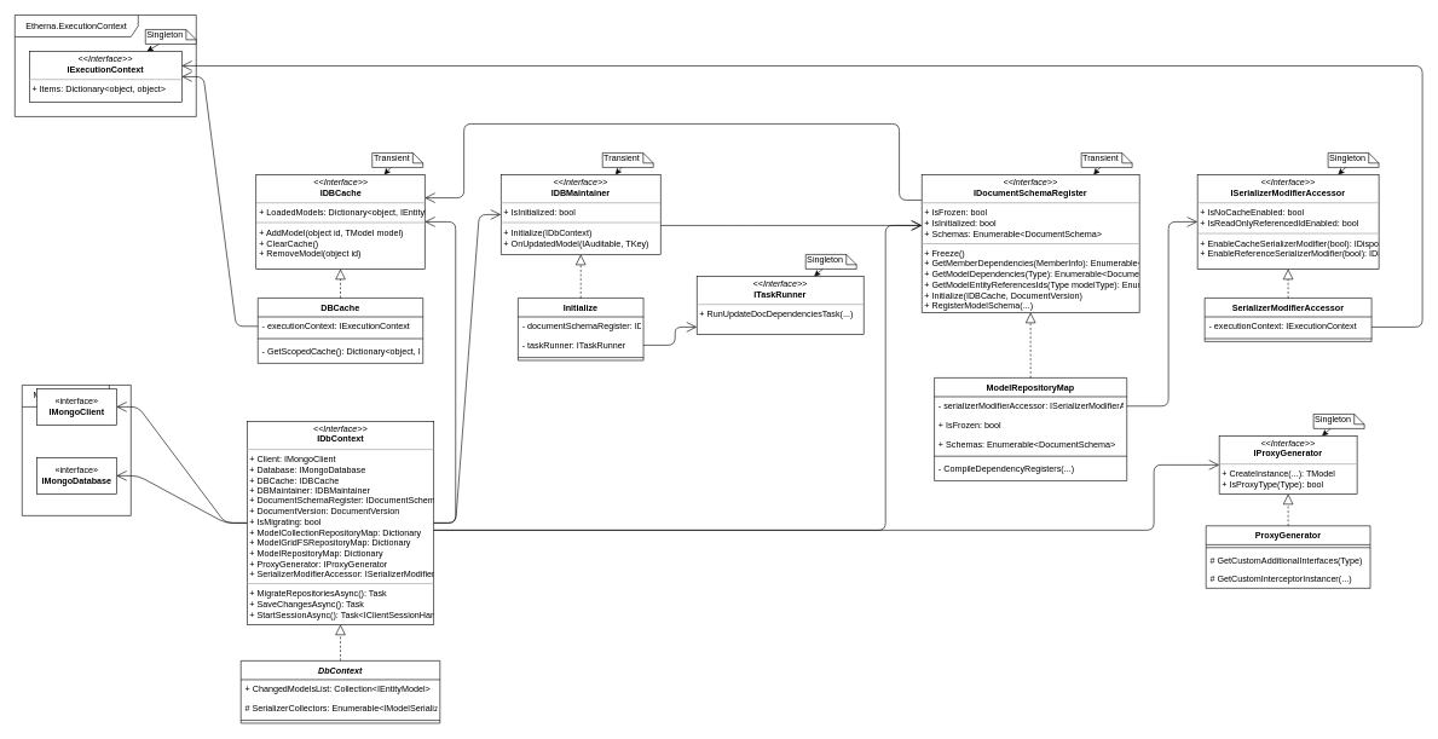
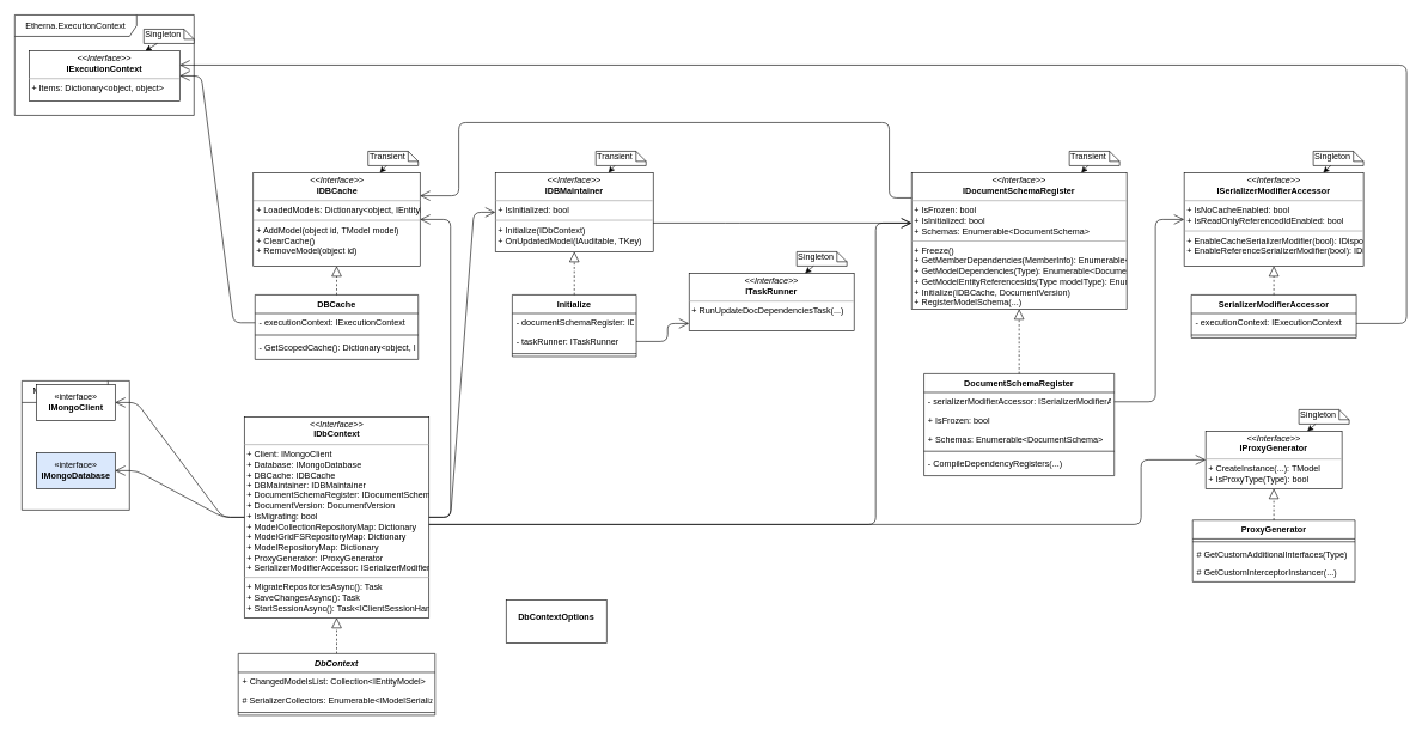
- <mxCell id="36" value="ModelRepositoryMap" style="swimlane;fontStyle=1;align=center;verticalAlign=top;childLayout=stackLayout;horizontal=1;startSize=26;horizontalStack=0;resizeParent=1;resizeParentMax=0;resizeLast=0;collapsible=1;marginBottom=0;" parent="1" vertex="1"><mxGeometry x="1287.34" y="520" width="265.31" height="142" as="geometry" /></mxCell>
+ <mxCell id="36" value="DocumentSchemaRegister" style="swimlane;fontStyle=1;align=center;verticalAlign=top;childLayout=stackLayout;horizontal=1;startSize=26;horizontalStack=0;resizeParent=1;resizeParentMax=0;resizeLast=0;collapsible=1;marginBottom=0;" parent="1" vertex="1"><mxGeometry x="1287.34" y="520" width="265.31" height="142" as="geometry" /></mxCell>
- <mxCell id="6" value="«interface»&lt;br&gt;&lt;b&gt;IMongoDatabase&lt;/b&gt;" style="html=1;" parent="3" vertex="1"><mxGeometry x="20" y="100" width="110" height="50" as="geometry" /></mxCell>
+ <mxCell id="6" value="«interface»&lt;br&gt;&lt;b&gt;IMongoDatabase&lt;/b&gt;" style="html=1;fillColor=#dae8fc;" parent="3" vertex="1"><mxGeometry x="20" y="100" width="110" height="50" as="geometry" /></mxCell>
+ <mxCell id="10" value="&lt;p style=&quot;margin: 0px ; margin-top: 4px ; text-align: center&quot;&gt;&lt;br&gt;&lt;b&gt;DbContextOptions&lt;/b&gt;&lt;br&gt;&lt;/p&gt;" style="verticalAlign=top;align=left;overflow=fill;fontSize=12;fontFamily=Helvetica;html=1;" parent="1" vertex="1"><mxGeometry x="705" y="835" width="140" height="60" as="geometry" /></mxCell>
